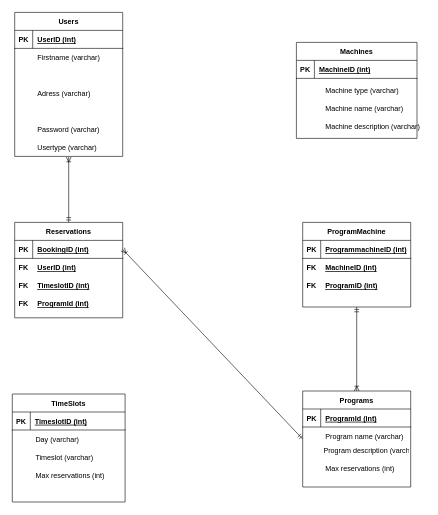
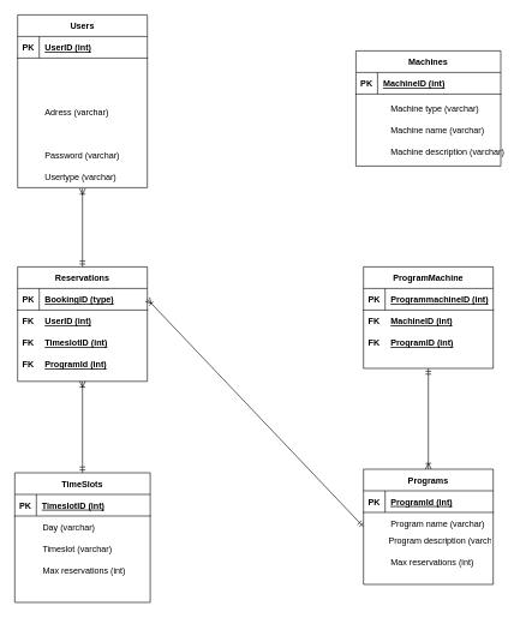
- <mxCell id="25" value="Firstname (varchar)" style="shape=partialRectangle;connectable=0;fillColor=none;top=0;left=0;bottom=0;right=0;align=left;spacingLeft=6;overflow=hidden;" parent="1" vertex="1"><mxGeometry x="54" y="80" width="150" height="30" as="geometry"><mxRectangle width="150" height="30" as="alternateBounds" /></mxGeometry></mxCell>
- <mxCell id="9" value="BookingID (int)" style="shape=partialRectangle;connectable=0;fillColor=none;top=0;left=0;bottom=0;right=0;align=left;spacingLeft=6;fontStyle=5;overflow=hidden;" parent="7" vertex="1"><mxGeometry x="30" width="150" height="30" as="geometry"><mxRectangle width="150" height="30" as="alternateBounds" /></mxGeometry></mxCell>
+ <mxCell id="9" value="BookingID (type)" style="shape=partialRectangle;connectable=0;fillColor=none;top=0;left=0;bottom=0;right=0;align=left;spacingLeft=6;fontStyle=5;overflow=hidden;" parent="7" vertex="1"><mxGeometry x="30" width="150" height="30" as="geometry"><mxRectangle width="150" height="30" as="alternateBounds" /></mxGeometry></mxCell>
+ <mxCell id="20" value="" style="fontSize=12;html=1;endArrow=ERoneToMany;startArrow=ERmandOne;rounded=0;exitX=0.5;exitY=0;exitDx=0;exitDy=0;entryX=0.5;entryY=1;entryDx=0;entryDy=0;" parent="1" source="10" edge="1" target="6"><mxGeometry width="100" height="100" relative="1" as="geometry"><mxPoint x="124" y="270" as="sourcePoint" /><mxPoint x="114" y="670" as="targetPoint" /><Array as="points" /></mxGeometry></mxCell>
